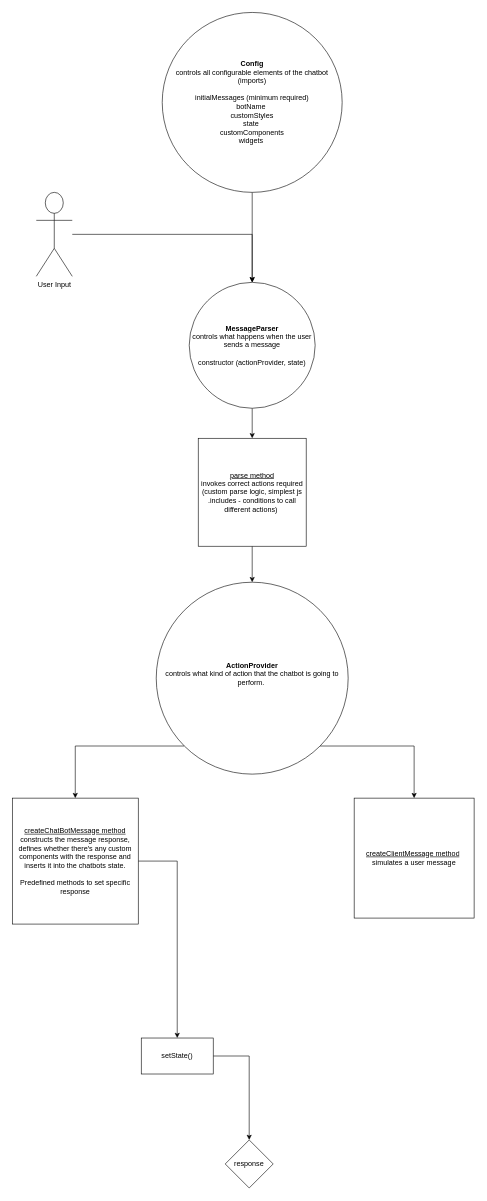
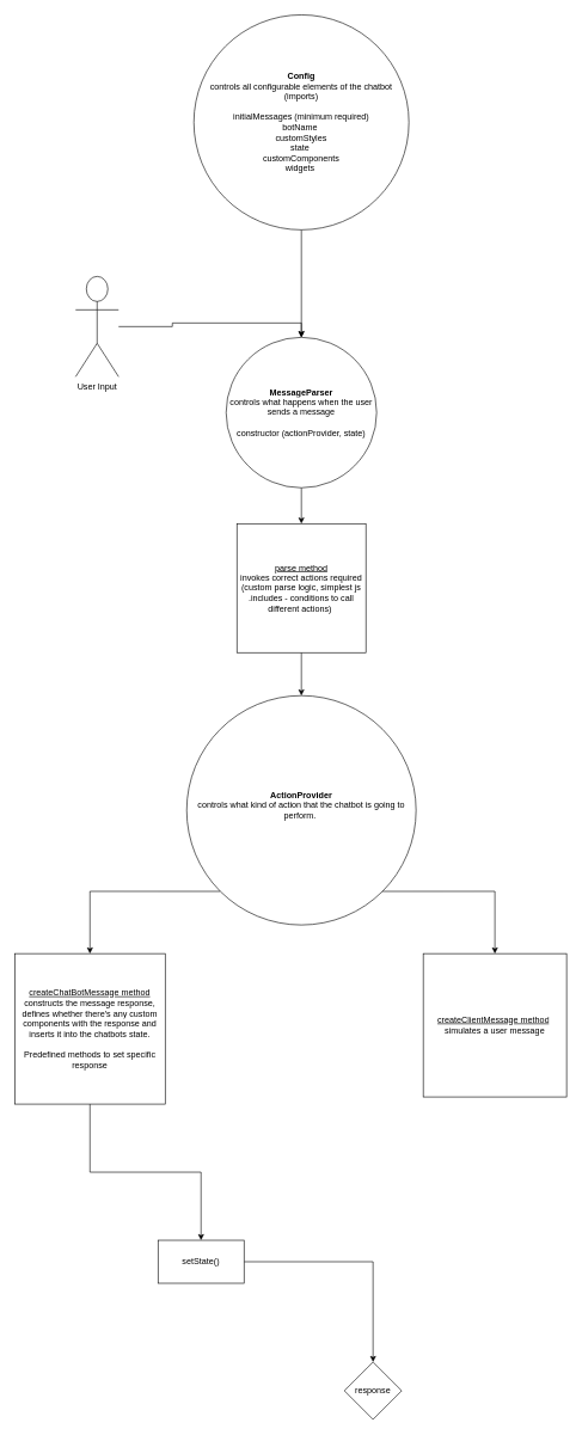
- <mxCell id="13" value="User Input" style="shape=umlActor;verticalLabelPosition=bottom;verticalAlign=top;html=1;outlineConnect=0;" vertex="1" parent="1"><mxGeometry x="60" y="320" width="60" height="140" as="geometry" /></mxCell>
+ <mxCell id="13" value="User Input" style="shape=umlActor;verticalLabelPosition=bottom;verticalAlign=top;html=1;outlineConnect=0;" vertex="1" parent="1"><mxGeometry x="105" y="385" width="60" height="140" as="geometry" /></mxCell>
- <mxCell id="17" value="setState()" style="rounded=0;whiteSpace=wrap;html=1;" vertex="1" parent="1"><mxGeometry x="235" y="1730" width="120" height="60" as="geometry" /></mxCell>
+ <mxCell id="17" value="setState()" style="rounded=0;whiteSpace=wrap;html=1;" vertex="1" parent="1"><mxGeometry x="220" y="1730" width="120" height="60" as="geometry" /></mxCell>
- <mxCell id="18" value="response" style="rhombus;whiteSpace=wrap;html=1;" vertex="1" parent="1"><mxGeometry x="375" y="1900" width="80" height="80" as="geometry" /></mxCell>
+ <mxCell id="18" value="response" style="rhombus;whiteSpace=wrap;html=1;" vertex="1" parent="1"><mxGeometry x="480" y="1900" width="80" height="80" as="geometry" /></mxCell>
